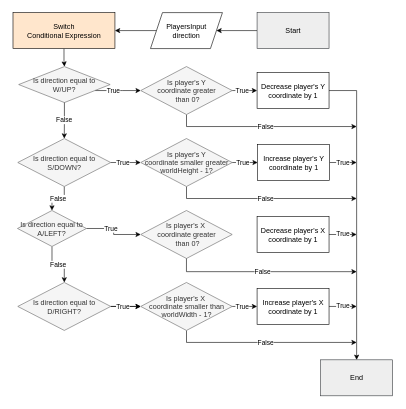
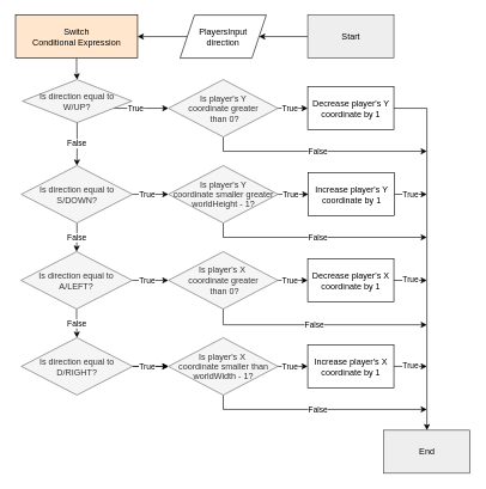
- <mxCell id="13" value="Is direction equal to&lt;br&gt;A/LEFT?" style="rhombus;whiteSpace=wrap;html=1;fillColor=#f5f5f5;fontColor=#333333;strokeColor=#666666;" vertex="1" parent="1"><mxGeometry x="28.167" y="350.5" width="115" height="60" as="geometry" /></mxCell>
+ <mxCell id="13" value="Is direction equal to&lt;br&gt;A/LEFT?" style="rhombus;whiteSpace=wrap;html=1;fillColor=#f5f5f5;fontColor=#333333;strokeColor=#666666;" vertex="1" parent="1"><mxGeometry x="28.167" y="350.5" width="155" height="80" as="geometry" /></mxCell>
+ <mxCell id="38" value="True" style="edgeStyle=orthogonalEdgeStyle;rounded=0;orthogonalLoop=1;jettySize=auto;html=1;" edge="1" parent="1" source="40" target="24"><mxGeometry x="-0.157" relative="1" as="geometry"><mxPoint as="offset" /></mxGeometry></mxCell>
